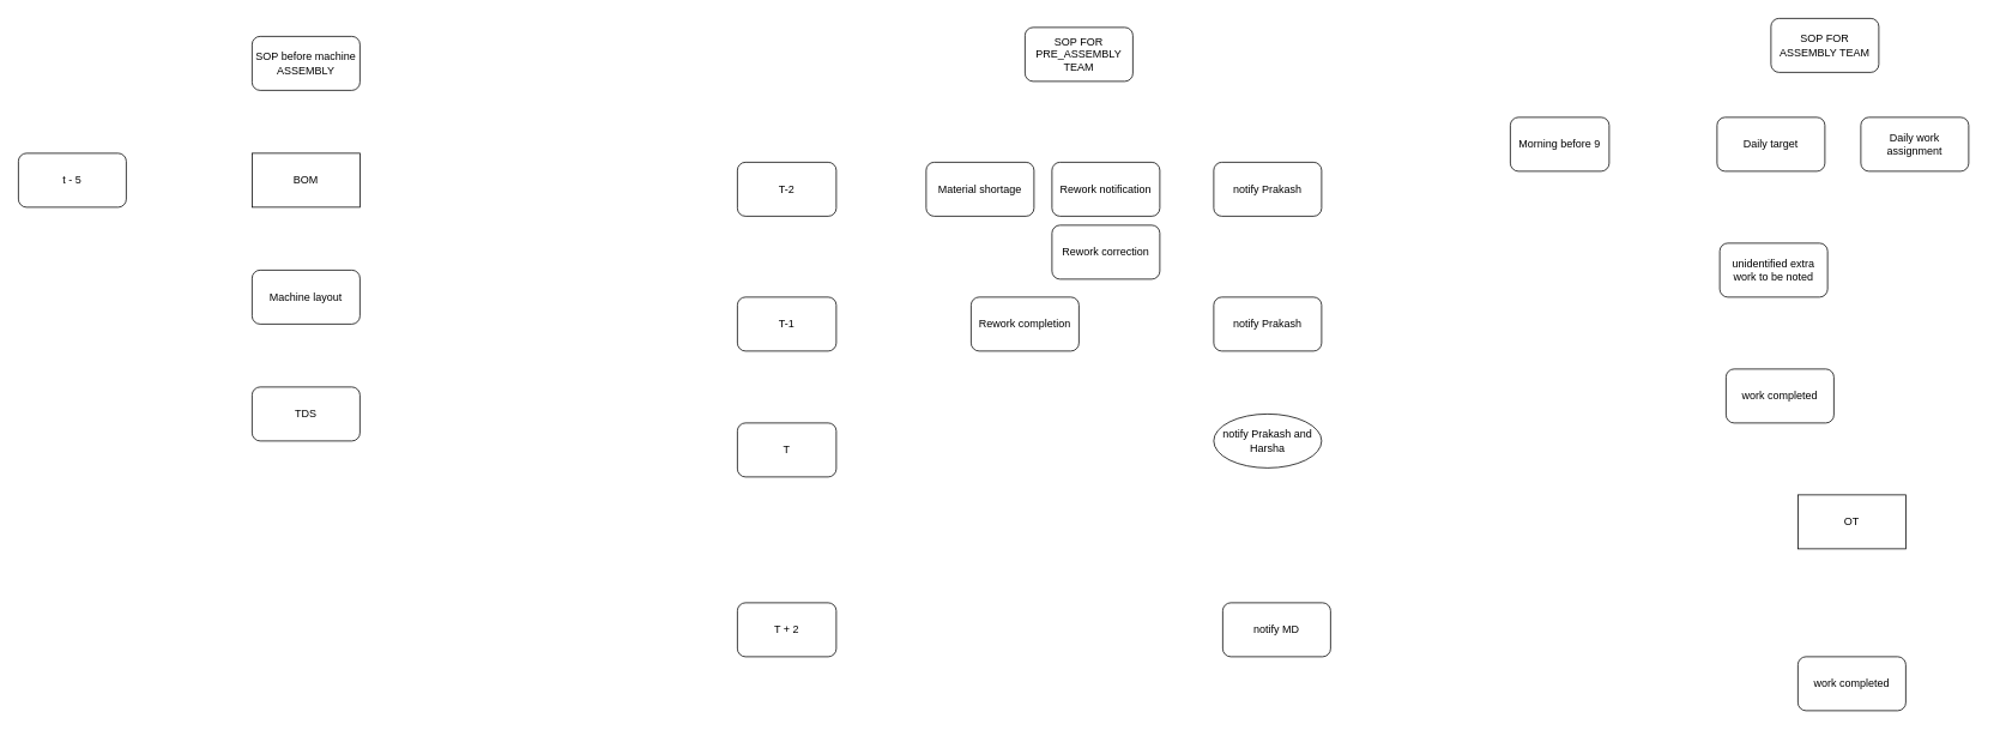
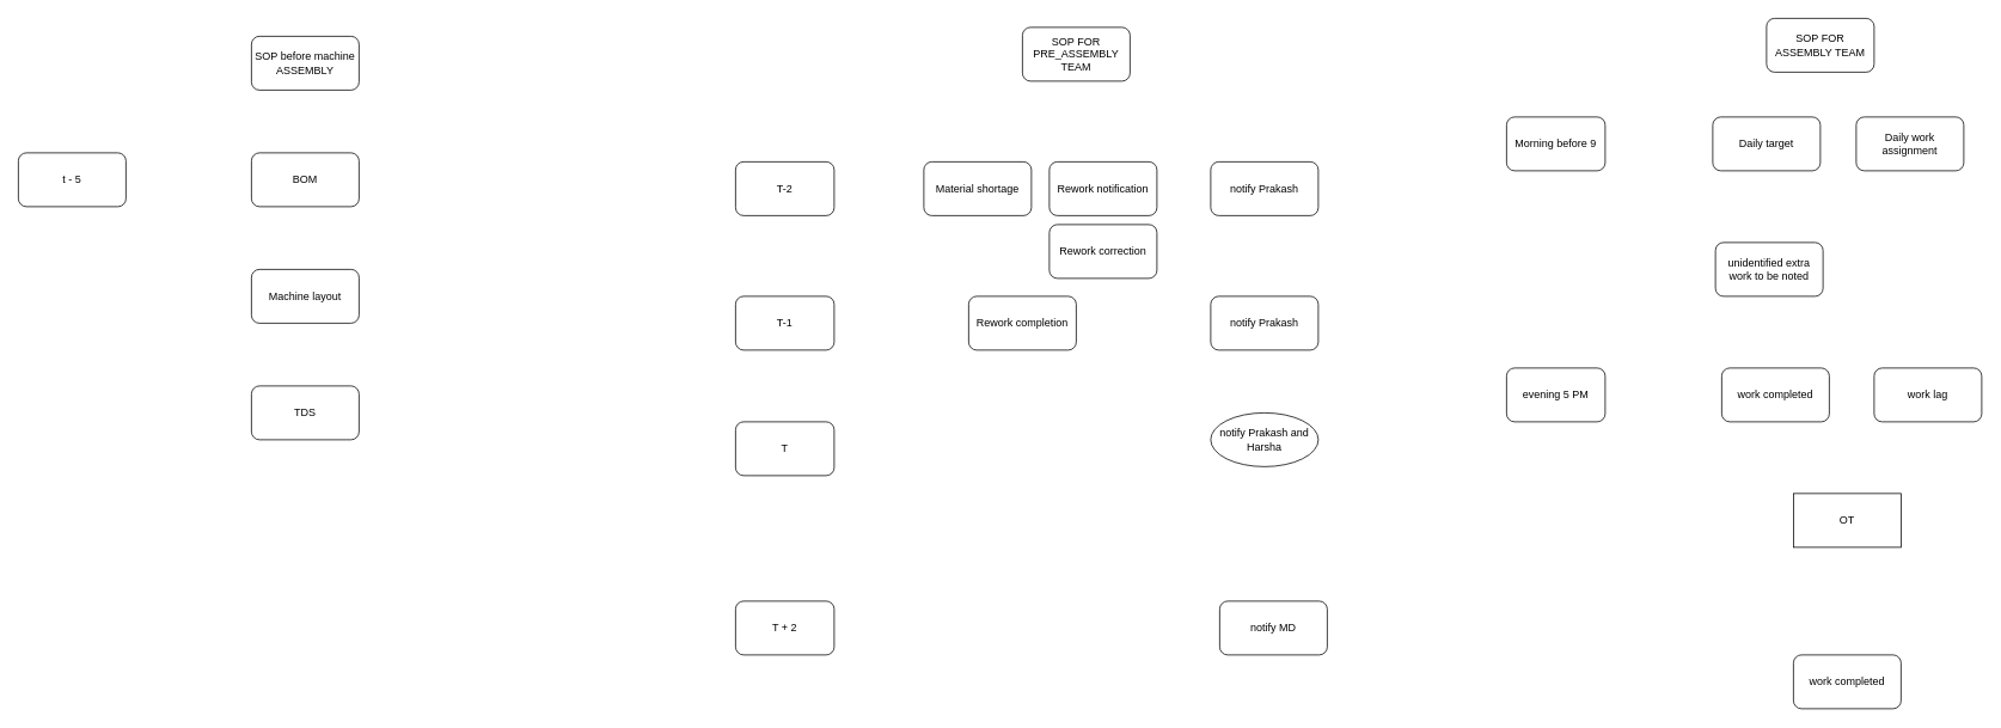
- <mxCell id="26" value="BOM" style="whiteSpace=wrap;html=1;rounded=0;" vertex="1" parent="1"><mxGeometry x="280" y="170" width="120" height="60" as="geometry" /></mxCell>
+ <mxCell id="26" value="BOM" style="rounded=1;whiteSpace=wrap;html=1;" vertex="1" parent="1"><mxGeometry x="280" y="170" width="120" height="60" as="geometry" /></mxCell>
+ <mxCell id="11" value="evening 5 PM" style="rounded=1;whiteSpace=wrap;html=1;" vertex="1" parent="1"><mxGeometry x="1680" y="410" width="110" height="60" as="geometry" /></mxCell>
+ <mxCell id="6" value="work lag" style="rounded=1;whiteSpace=wrap;html=1;" vertex="1" parent="1"><mxGeometry x="2090" y="410" width="120" height="60" as="geometry" /></mxCell>
